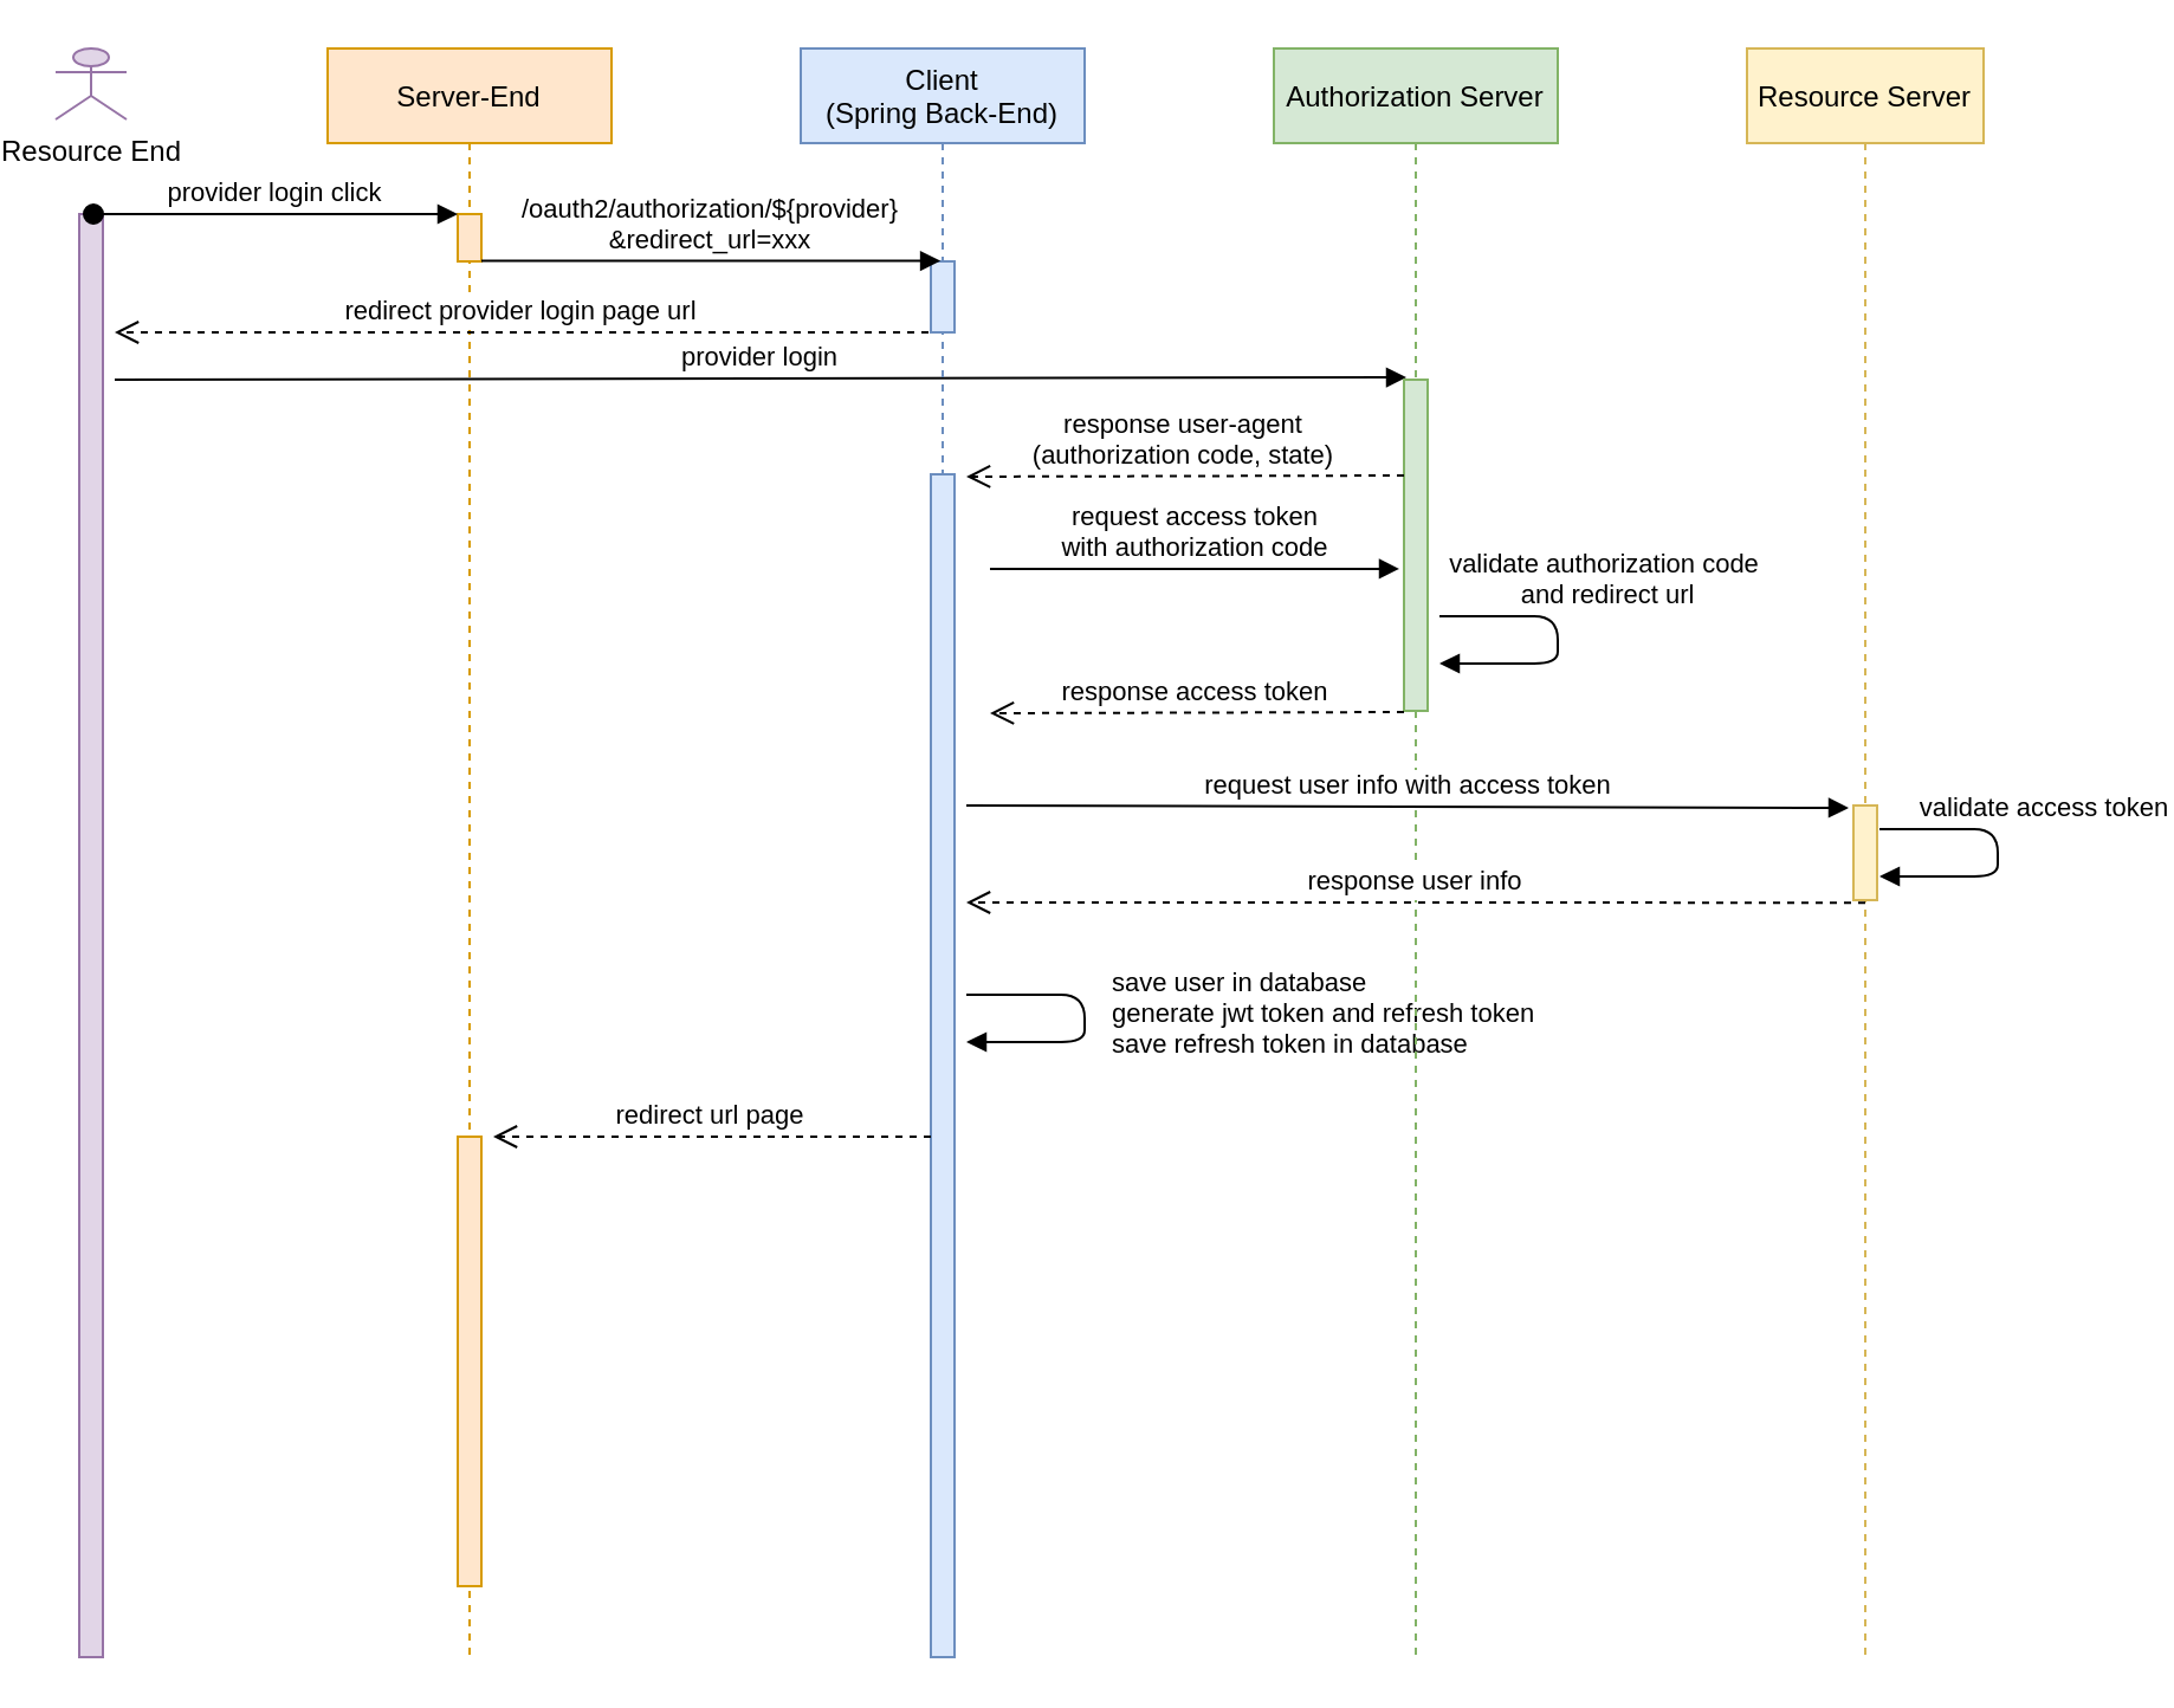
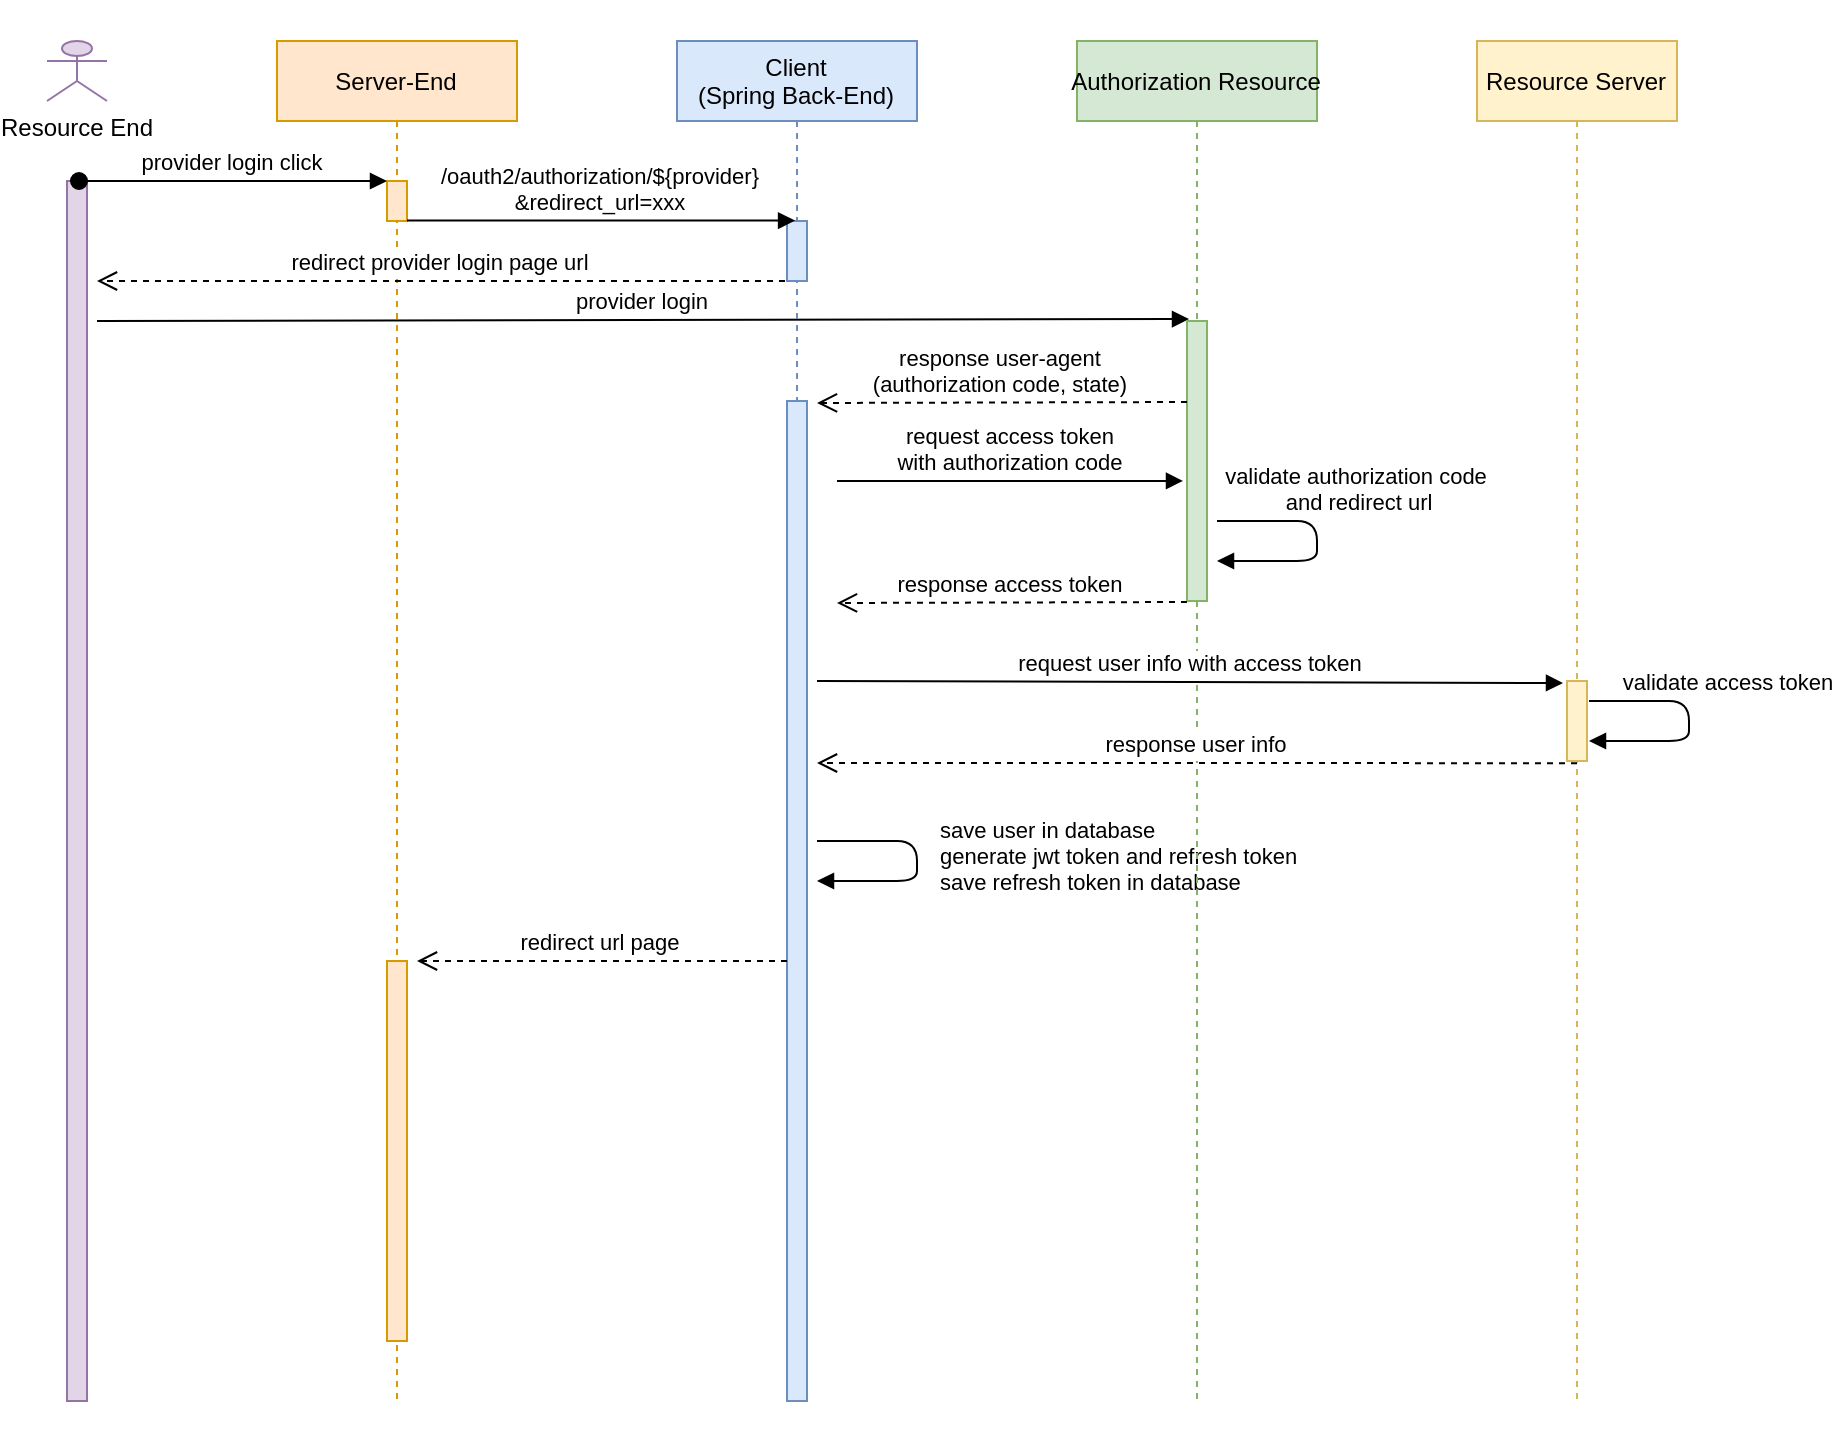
- <mxCell id="12" value="Authorization Server" style="shape=umlLifeline;perimeter=lifelinePerimeter;container=1;collapsible=0;recursiveResize=0;rounded=0;shadow=0;strokeWidth=1;fillColor=#d5e8d4;strokeColor=#82b366;" parent="1" vertex="1"><mxGeometry x="535" y="20" width="120" height="680" as="geometry" /></mxCell>
+ <mxCell id="12" value="Authorization Resource" style="shape=umlLifeline;perimeter=lifelinePerimeter;container=1;collapsible=0;recursiveResize=0;rounded=0;shadow=0;strokeWidth=1;fillColor=#d5e8d4;strokeColor=#82b366;" parent="1" vertex="1"><mxGeometry x="535" y="20" width="120" height="680" as="geometry" /></mxCell>
